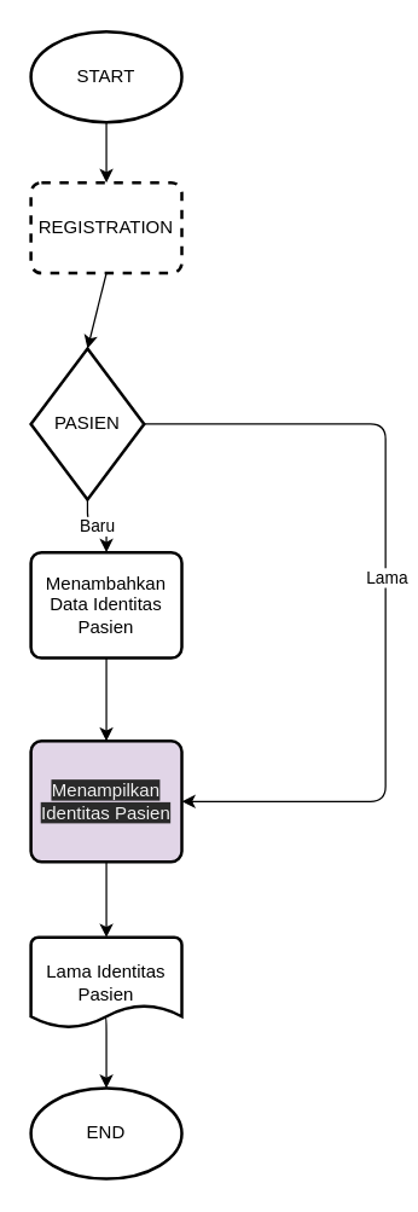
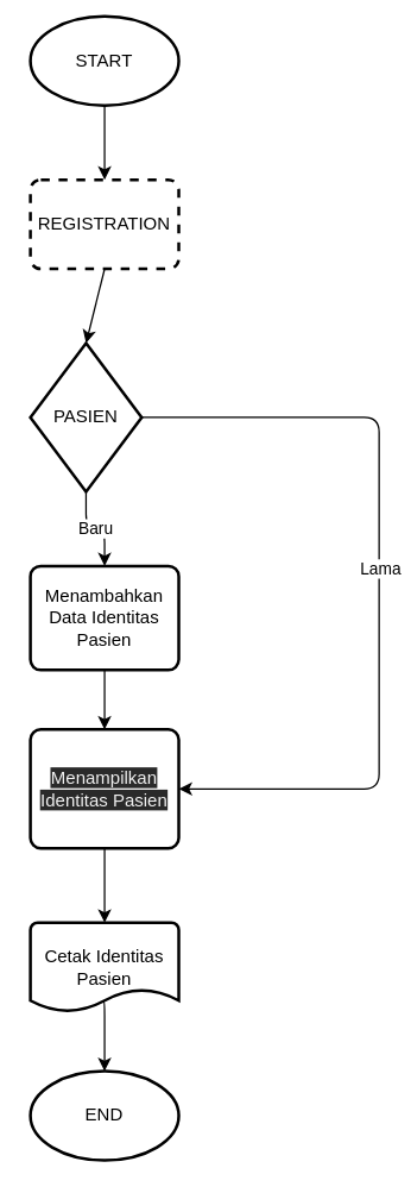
- <mxCell id="3" value="START" style="strokeWidth=2;html=1;shape=mxgraph.flowchart.start_1;whiteSpace=wrap;" parent="1" vertex="1"><mxGeometry x="20" y="20" width="100" height="60" as="geometry" /></mxCell>
+ <mxCell id="3" value="START" style="strokeWidth=2;html=1;shape=mxgraph.flowchart.start_1;whiteSpace=wrap;" parent="1" vertex="1"><mxGeometry x="20" y="10" width="100" height="60" as="geometry" /></mxCell>
- <mxCell id="11" value="Menambahkan Data Identitas Pasien" style="rounded=1;whiteSpace=wrap;html=1;absoluteArcSize=1;arcSize=14;strokeWidth=2;" vertex="1" parent="1"><mxGeometry x="20" y="365" width="100" height="70" as="geometry" /></mxCell>
+ <mxCell id="11" value="Menambahkan Data Identitas Pasien" style="rounded=1;whiteSpace=wrap;html=1;absoluteArcSize=1;arcSize=14;strokeWidth=2;" vertex="1" parent="1"><mxGeometry x="20" y="380" width="100" height="70" as="geometry" /></mxCell>
- <mxCell id="13" value="&#10;&#10;&lt;span style=&quot;color: rgb(240, 240, 240); font-family: helvetica; font-size: 12px; font-style: normal; font-weight: 400; letter-spacing: normal; text-align: center; text-indent: 0px; text-transform: none; word-spacing: 0px; background-color: rgb(42, 42, 42); display: inline; float: none;&quot;&gt;Menampilkan Identitas Pasien&lt;/span&gt;&#10;&#10;" style="rounded=1;whiteSpace=wrap;html=1;absoluteArcSize=1;arcSize=14;strokeWidth=2;fillColor=#e1d5e7;" vertex="1" parent="1"><mxGeometry x="20" y="490" width="100" height="80" as="geometry" /></mxCell>
+ <mxCell id="13" value="&#10;&#10;&lt;span style=&quot;color: rgb(240, 240, 240); font-family: helvetica; font-size: 12px; font-style: normal; font-weight: 400; letter-spacing: normal; text-align: center; text-indent: 0px; text-transform: none; word-spacing: 0px; background-color: rgb(42, 42, 42); display: inline; float: none;&quot;&gt;Menampilkan Identitas Pasien&lt;/span&gt;&#10;&#10;" style="rounded=1;whiteSpace=wrap;html=1;absoluteArcSize=1;arcSize=14;strokeWidth=2;" vertex="1" parent="1"><mxGeometry x="20" y="490" width="100" height="80" as="geometry" /></mxCell>
- <mxCell id="16" value="Lama Identitas Pasien" style="strokeWidth=2;html=1;shape=mxgraph.flowchart.document2;whiteSpace=wrap;size=0.25;" vertex="1" parent="1"><mxGeometry x="20" y="620" width="100" height="60" as="geometry" /></mxCell>
+ <mxCell id="16" value="Cetak Identitas Pasien" style="strokeWidth=2;html=1;shape=mxgraph.flowchart.document2;whiteSpace=wrap;size=0.25;" vertex="1" parent="1"><mxGeometry x="20" y="620" width="100" height="60" as="geometry" /></mxCell>
